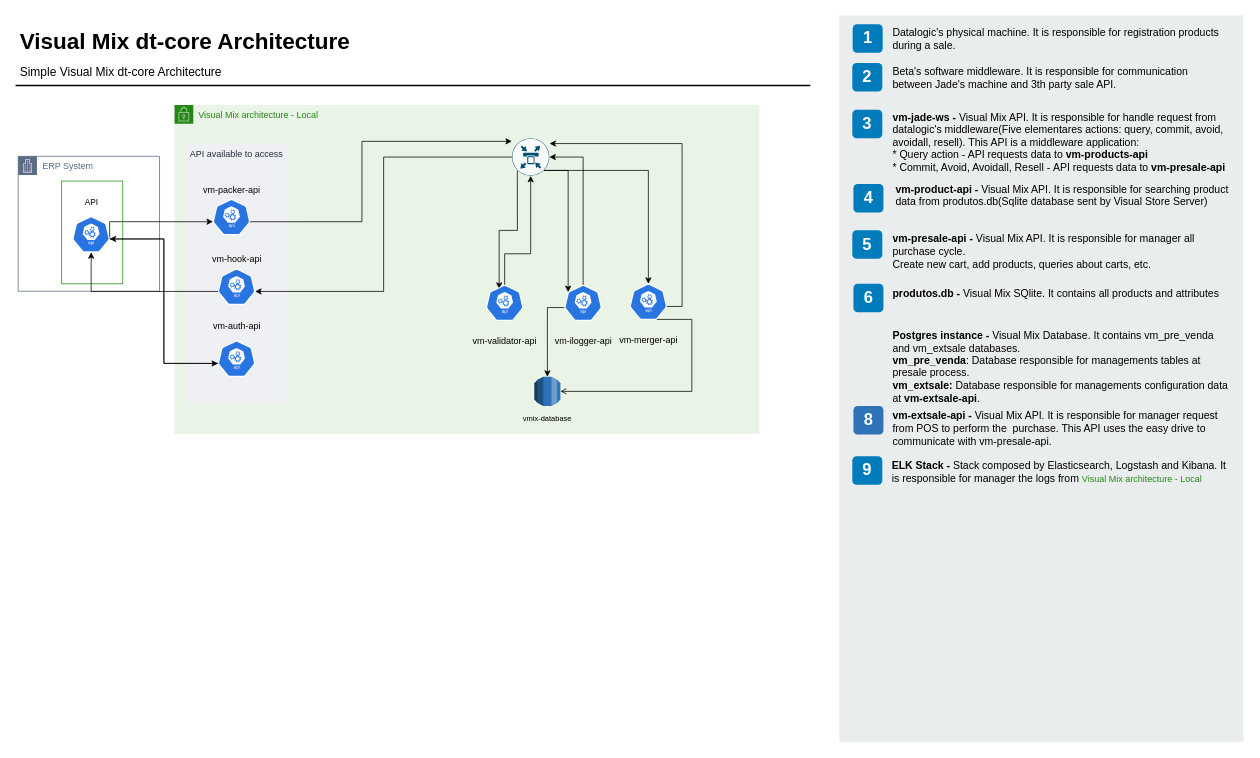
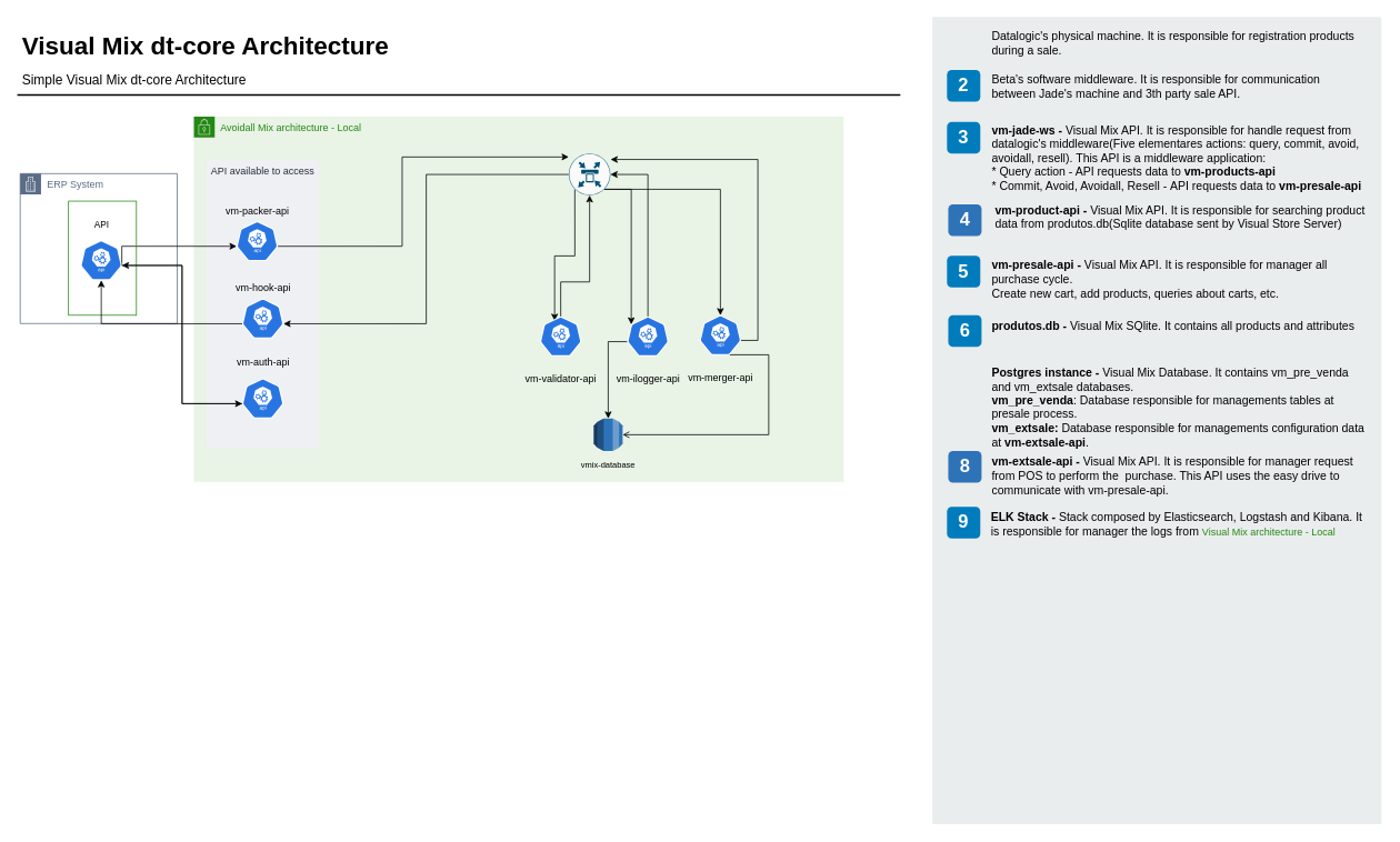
- <mxCell id="7" value="1" style="rounded=1;whiteSpace=wrap;html=1;fillColor=#007CBD;strokeColor=none;fontColor=#FFFFFF;fontStyle=1;fontSize=22;labelBackgroundColor=none;" parent="1" vertex="1"><mxGeometry x="1136.5" y="32" width="40" height="38" as="geometry" /></mxCell>
- <mxCell id="21" value="Visual Mix architecture - Local" style="points=[[0,0],[0.25,0],[0.5,0],[0.75,0],[1,0],[1,0.25],[1,0.5],[1,0.75],[1,1],[0.75,1],[0.5,1],[0.25,1],[0,1],[0,0.75],[0,0.5],[0,0.25]];outlineConnect=0;gradientColor=none;html=1;whiteSpace=wrap;fontSize=12;fontStyle=0;shape=mxgraph.aws4.group;grIcon=mxgraph.aws4.group_security_group;grStroke=0;strokeColor=#248814;fillColor=#E9F3E6;verticalAlign=top;align=left;spacingLeft=30;fontColor=#248814;dashed=0;" parent="1" vertex="1"><mxGeometry x="232" y="139.5" width="780" height="438.5" as="geometry" /></mxCell>
+ <mxCell id="21" value="Avoidall Mix architecture - Local" style="points=[[0,0],[0.25,0],[0.5,0],[0.75,0],[1,0],[1,0.25],[1,0.5],[1,0.75],[1,1],[0.75,1],[0.5,1],[0.25,1],[0,1],[0,0.75],[0,0.5],[0,0.25]];outlineConnect=0;gradientColor=none;html=1;whiteSpace=wrap;fontSize=12;fontStyle=0;shape=mxgraph.aws4.group;grIcon=mxgraph.aws4.group_security_group;grStroke=0;strokeColor=#248814;fillColor=#E9F3E6;verticalAlign=top;align=left;spacingLeft=30;fontColor=#248814;dashed=0;" parent="1" vertex="1"><mxGeometry x="232" y="139.5" width="780" height="438.5" as="geometry" /></mxCell>
- <mxCell id="10" value="4" style="rounded=1;whiteSpace=wrap;html=1;fillColor=#007CBD;strokeColor=none;fontColor=#FFFFFF;fontStyle=1;fontSize=22;labelBackgroundColor=none;" parent="1" vertex="1"><mxGeometry x="1137.5" y="245" width="40" height="38" as="geometry" /></mxCell>
+ <mxCell id="10" value="4" style="rounded=1;whiteSpace=wrap;html=1;fillColor=#2e73b8;strokeColor=none;fontColor=#FFFFFF;fontStyle=1;fontSize=22;labelBackgroundColor=none;" parent="1" vertex="1"><mxGeometry x="1137.5" y="245" width="40" height="38" as="geometry" /></mxCell>
